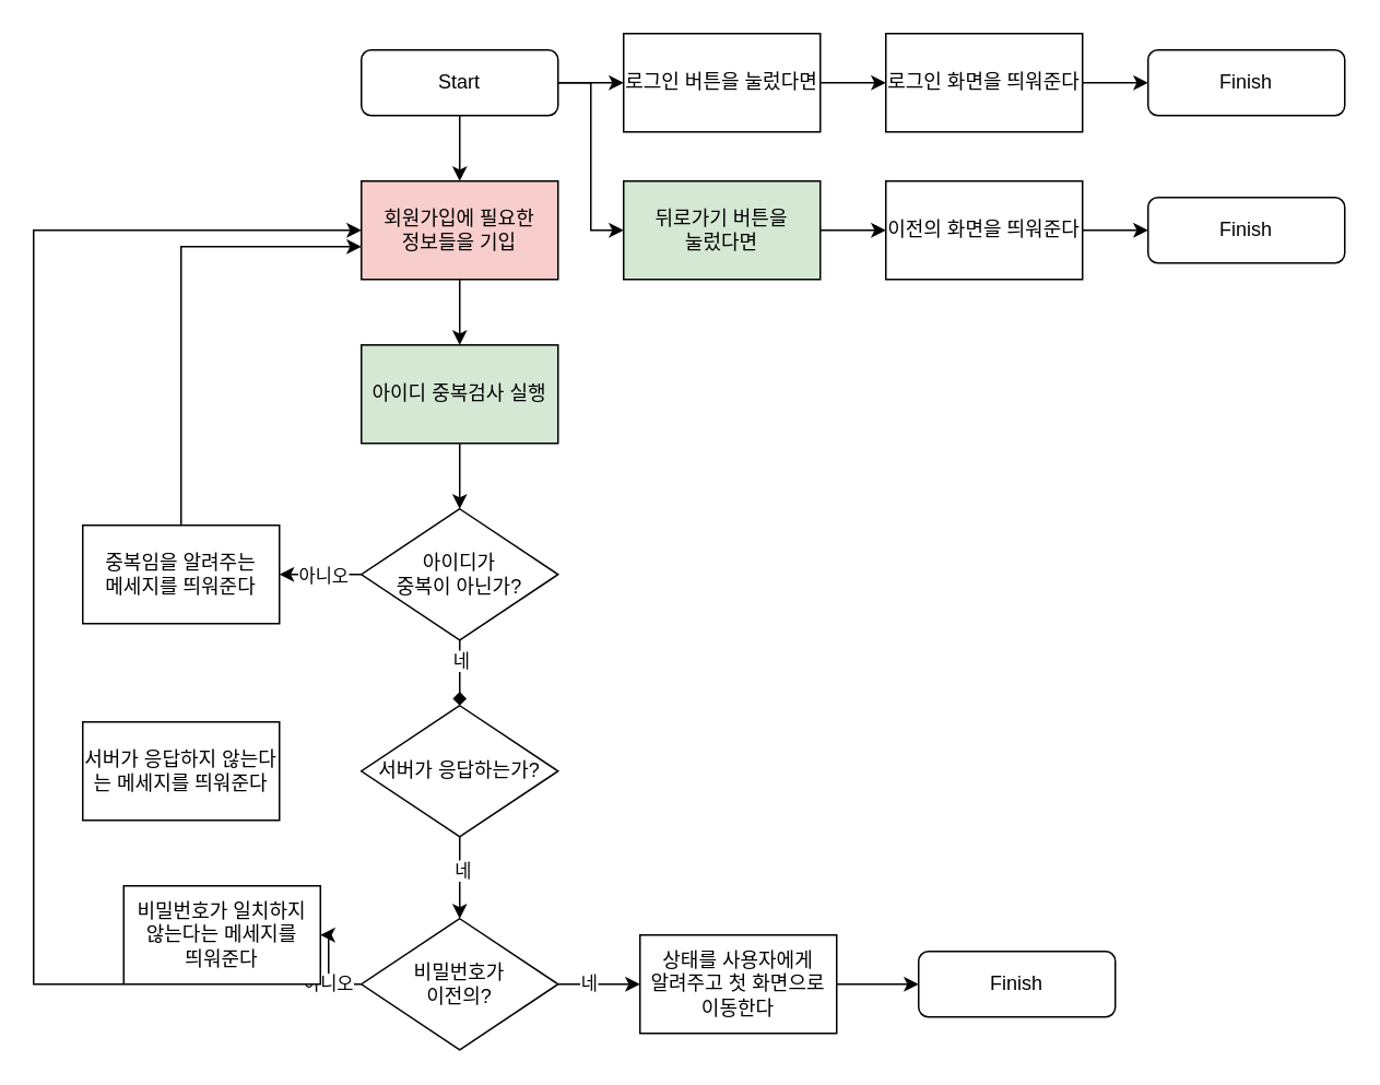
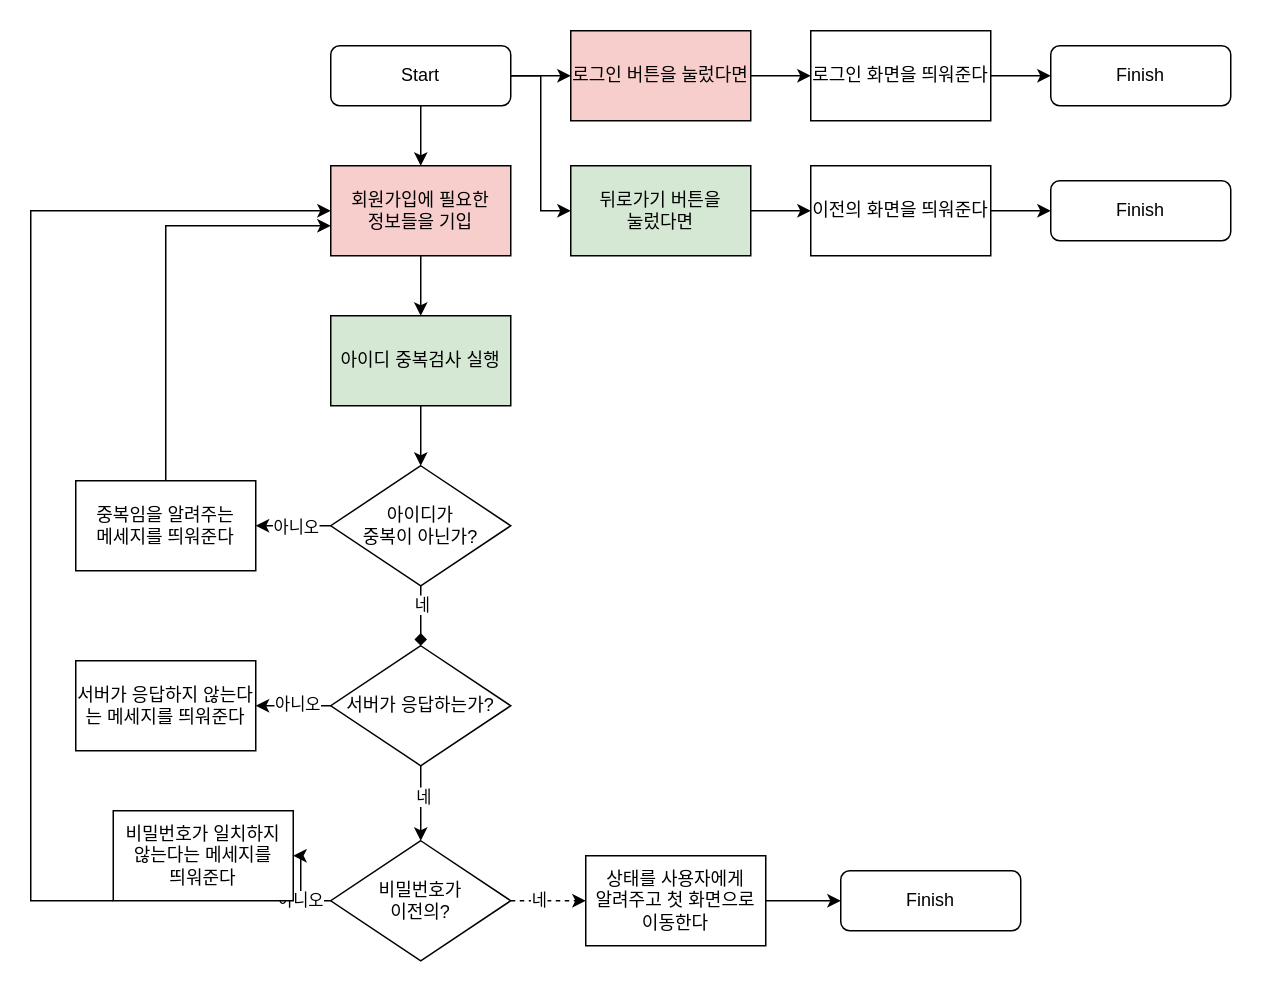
- <mxCell id="34" value="로그인 버튼을 눌렀다면" style="rounded=0;whiteSpace=wrap;html=1;" vertex="1" parent="1"><mxGeometry x="380" y="20" width="120" height="60" as="geometry" /></mxCell>
+ <mxCell id="34" value="로그인 버튼을 눌렀다면" style="rounded=0;whiteSpace=wrap;html=1;fillColor=#f8cecc;" vertex="1" parent="1"><mxGeometry x="380" y="20" width="120" height="60" as="geometry" /></mxCell>
+ <mxCell id="20" value="" style="edgeStyle=orthogonalEdgeStyle;rounded=0;orthogonalLoop=1;jettySize=auto;html=1;" edge="1" parent="1" source="24" target="29"><mxGeometry relative="1" as="geometry" /></mxCell>
+ <mxCell id="21" value="아니오" style="edgeLabel;html=1;align=center;verticalAlign=middle;resizable=0;points=[];" vertex="1" connectable="0" parent="20"><mxGeometry x="-0.08" y="-2" relative="1" as="geometry"><mxPoint as="offset" /></mxGeometry></mxCell>
- <mxCell id="17" style="edgeStyle=orthogonalEdgeStyle;rounded=0;orthogonalLoop=1;jettySize=auto;html=1;entryX=0;entryY=0.5;entryDx=0;entryDy=0;" edge="1" parent="1" source="19" target="31"><mxGeometry relative="1" as="geometry" /></mxCell>
+ <mxCell id="17" style="edgeStyle=orthogonalEdgeStyle;rounded=0;orthogonalLoop=1;jettySize=auto;html=1;entryX=0;entryY=0.5;entryDx=0;entryDy=0;dashed=1;" edge="1" parent="1" source="19" target="31"><mxGeometry relative="1" as="geometry" /></mxCell>
